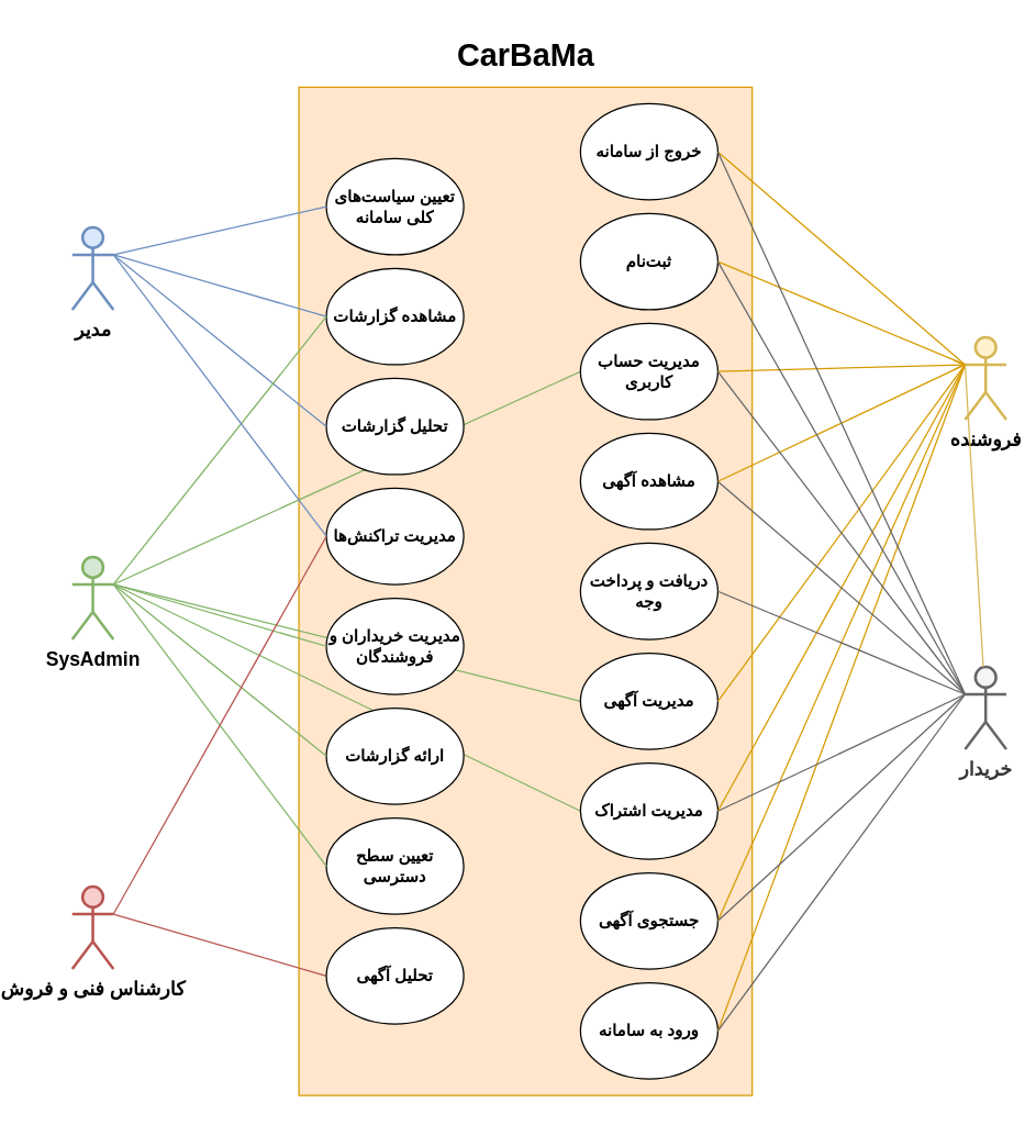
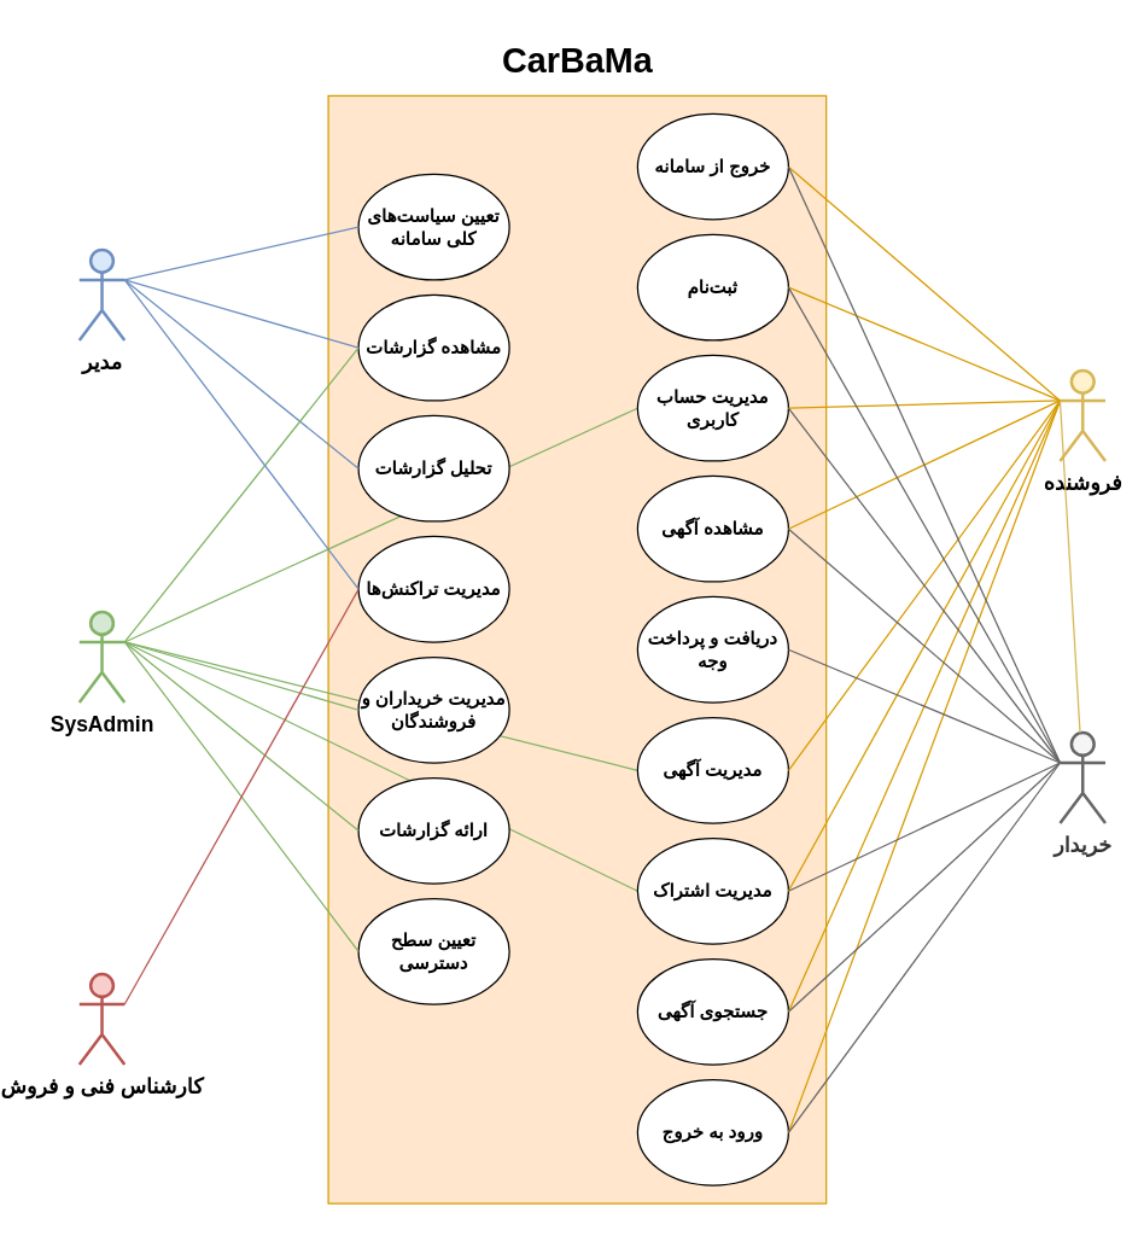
- <mxCell id="40" value="" style="endArrow=open;html=1;rounded=0;entryX=0;entryY=0.333;entryDx=0;entryDy=0;entryPerimeter=0;exitX=1;exitY=0.5;exitDx=0;exitDy=0;fillColor=#ffe6cc;strokeColor=#d79b00;" parent="1" source="11" target="18" edge="1"><mxGeometry width="50" height="50" relative="1" as="geometry"><mxPoint x="370" y="395" as="sourcePoint" /><mxPoint x="420" y="345" as="targetPoint" /></mxGeometry></mxCell>
+ <mxCell id="40" value="" style="endArrow=none;html=1;rounded=0;entryX=0;entryY=0.333;entryDx=0;entryDy=0;entryPerimeter=0;exitX=1;exitY=0.5;exitDx=0;exitDy=0;fillColor=#ffe6cc;strokeColor=#d79b00;" parent="1" source="11" target="18" edge="1"><mxGeometry width="50" height="50" relative="1" as="geometry"><mxPoint x="370" y="395" as="sourcePoint" /><mxPoint x="420" y="345" as="targetPoint" /></mxGeometry></mxCell>
- <mxCell id="4" value="" style="endArrow=none;html=1;rounded=0;entryX=0;entryY=0.5;entryDx=0;entryDy=0;exitX=1;exitY=0.333;exitDx=0;exitDy=0;exitPerimeter=0;fillColor=#f8cecc;strokeColor=#b85450;" parent="1" source="19" target="28" edge="1"><mxGeometry width="50" height="50" relative="1" as="geometry"><mxPoint x="370" y="445" as="sourcePoint" /><mxPoint x="420" y="395" as="targetPoint" /></mxGeometry></mxCell>
- <mxCell id="28" value="&lt;b&gt;تحلیل آگهی&lt;/b&gt;" style="ellipse;whiteSpace=wrap;html=1;strokeColor=#000000;strokeWidth=1;gradientColor=none;" parent="1" vertex="1"><mxGeometry x="205" y="675" width="100" height="70" as="geometry" /></mxCell>
- <mxCell id="13" value="&lt;b&gt;ورود به سامانه&lt;/b&gt;" style="ellipse;whiteSpace=wrap;html=1;strokeColor=#000000;strokeWidth=1;gradientColor=none;" parent="1" vertex="1"><mxGeometry x="390" y="715" width="100" height="70" as="geometry" /></mxCell>
+ <mxCell id="13" value="&lt;b&gt;ورود به خروج&lt;/b&gt;" style="ellipse;whiteSpace=wrap;html=1;strokeColor=#000000;strokeWidth=1;gradientColor=none;" parent="1" vertex="1"><mxGeometry x="390" y="715" width="100" height="70" as="geometry" /></mxCell>
